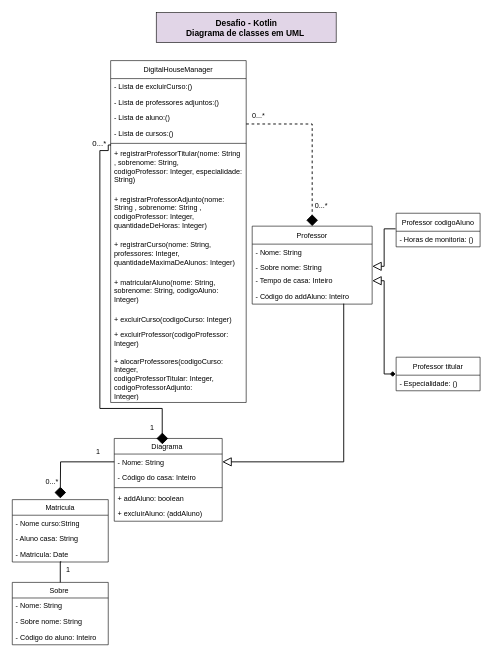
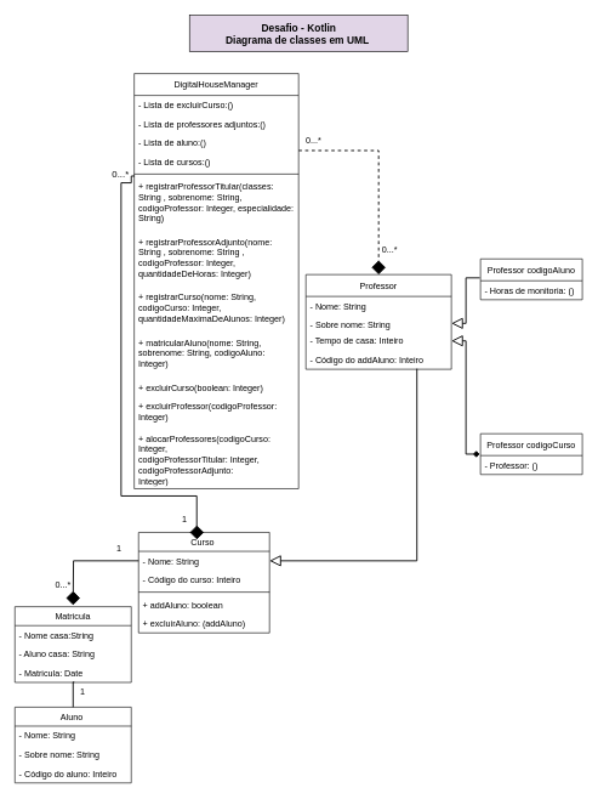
- <mxCell id="31" value="+ registrarProfessorTitular(nome: String , sobrenome: String,&#10;codigoProfessor: Integer, especialidade: String) " style="text;strokeColor=none;fillColor=none;align=left;verticalAlign=top;spacingLeft=4;spacingRight=4;overflow=hidden;rotatable=0;points=[[0,0.5],[1,0.5]];portConstraint=eastwest;whiteSpace=wrap;" parent="25" vertex="1"><mxGeometry y="142" width="226" height="76" as="geometry" /></mxCell>
+ <mxCell id="31" value="+ registrarProfessorTitular(classes: String , sobrenome: String,&#10;codigoProfessor: Integer, especialidade: String) " style="text;strokeColor=none;fillColor=none;align=left;verticalAlign=top;spacingLeft=4;spacingRight=4;overflow=hidden;rotatable=0;points=[[0,0.5],[1,0.5]];portConstraint=eastwest;whiteSpace=wrap;" parent="25" vertex="1"><mxGeometry y="142" width="226" height="76" as="geometry" /></mxCell>
- <mxCell id="33" value="+ registrarCurso(nome: String, professores: Integer,&#10;quantidadeMaximaDeAlunos: Integer)" style="text;strokeColor=none;fillColor=none;align=left;verticalAlign=top;spacingLeft=4;spacingRight=4;overflow=hidden;rotatable=0;points=[[0,0.5],[1,0.5]];portConstraint=eastwest;whiteSpace=wrap;" parent="25" vertex="1"><mxGeometry y="294" width="226" height="62" as="geometry" /></mxCell>
+ <mxCell id="33" value="+ registrarCurso(nome: String, codigoCurso: Integer,&#10;quantidadeMaximaDeAlunos: Integer)" style="text;strokeColor=none;fillColor=none;align=left;verticalAlign=top;spacingLeft=4;spacingRight=4;overflow=hidden;rotatable=0;points=[[0,0.5],[1,0.5]];portConstraint=eastwest;whiteSpace=wrap;" parent="25" vertex="1"><mxGeometry y="294" width="226" height="62" as="geometry" /></mxCell>
- <mxCell id="35" value="+ excluirCurso(codigoCurso: Integer)" style="text;strokeColor=none;fillColor=none;align=left;verticalAlign=top;spacingLeft=4;spacingRight=4;overflow=hidden;rotatable=0;points=[[0,0.5],[1,0.5]];portConstraint=eastwest;" parent="25" vertex="1"><mxGeometry y="418" width="226" height="26" as="geometry" /></mxCell>
+ <mxCell id="35" value="+ excluirCurso(boolean: Integer)" style="text;strokeColor=none;fillColor=none;align=left;verticalAlign=top;spacingLeft=4;spacingRight=4;overflow=hidden;rotatable=0;points=[[0,0.5],[1,0.5]];portConstraint=eastwest;" parent="25" vertex="1"><mxGeometry y="418" width="226" height="26" as="geometry" /></mxCell>
- <mxCell id="17" value="Professor titular" style="swimlane;fontStyle=0;childLayout=stackLayout;horizontal=1;startSize=30;fillColor=none;horizontalStack=0;resizeParent=1;resizeParentMax=0;resizeLast=0;collapsible=1;marginBottom=0;" parent="1" vertex="1"><mxGeometry x="660" y="594.5" width="140" height="56" as="geometry"><mxRectangle x="480" y="110" width="80" height="26" as="alternateBounds" /></mxGeometry></mxCell>
+ <mxCell id="17" value="Professor codigoCurso" style="swimlane;fontStyle=0;childLayout=stackLayout;horizontal=1;startSize=30;fillColor=none;horizontalStack=0;resizeParent=1;resizeParentMax=0;resizeLast=0;collapsible=1;marginBottom=0;" parent="1" vertex="1"><mxGeometry x="660" y="594.5" width="140" height="56" as="geometry"><mxRectangle x="480" y="110" width="80" height="26" as="alternateBounds" /></mxGeometry></mxCell>
- <mxCell id="18" value="- Especialidade: () " style="text;strokeColor=none;fillColor=none;align=left;verticalAlign=top;spacingLeft=4;spacingRight=4;overflow=hidden;rotatable=0;points=[[0,0.5],[1,0.5]];portConstraint=eastwest;" parent="17" vertex="1"><mxGeometry y="30" width="140" height="26" as="geometry" /></mxCell>
+ <mxCell id="18" value="- Professor: () " style="text;strokeColor=none;fillColor=none;align=left;verticalAlign=top;spacingLeft=4;spacingRight=4;overflow=hidden;rotatable=0;points=[[0,0.5],[1,0.5]];portConstraint=eastwest;" parent="17" vertex="1"><mxGeometry y="30" width="140" height="26" as="geometry" /></mxCell>
- <mxCell id="6" value="Diagrama " style="swimlane;fontStyle=0;childLayout=stackLayout;horizontal=1;startSize=26;fillColor=none;horizontalStack=0;resizeParent=1;resizeParentMax=0;resizeLast=0;collapsible=1;marginBottom=0;" parent="1" vertex="1"><mxGeometry x="190" y="730" width="180" height="138" as="geometry" /></mxCell>
+ <mxCell id="6" value="Curso " style="swimlane;fontStyle=0;childLayout=stackLayout;horizontal=1;startSize=26;fillColor=none;horizontalStack=0;resizeParent=1;resizeParentMax=0;resizeLast=0;collapsible=1;marginBottom=0;" parent="1" vertex="1"><mxGeometry x="190" y="730" width="180" height="138" as="geometry" /></mxCell>
- <mxCell id="8" value="- Código do casa: Inteiro" style="text;strokeColor=none;fillColor=none;align=left;verticalAlign=top;spacingLeft=4;spacingRight=4;overflow=hidden;rotatable=0;points=[[0,0.5],[1,0.5]];portConstraint=eastwest;" parent="6" vertex="1"><mxGeometry y="52" width="180" height="26" as="geometry" /></mxCell>
+ <mxCell id="8" value="- Código do curso: Inteiro" style="text;strokeColor=none;fillColor=none;align=left;verticalAlign=top;spacingLeft=4;spacingRight=4;overflow=hidden;rotatable=0;points=[[0,0.5],[1,0.5]];portConstraint=eastwest;" parent="6" vertex="1"><mxGeometry y="52" width="180" height="26" as="geometry" /></mxCell>
- <mxCell id="49" value="- Nome curso:String" style="text;strokeColor=none;fillColor=none;align=left;verticalAlign=top;spacingLeft=4;spacingRight=4;overflow=hidden;rotatable=0;points=[[0,0.5],[1,0.5]];portConstraint=eastwest;" parent="48" vertex="1"><mxGeometry y="26" width="160" height="26" as="geometry" /></mxCell>
+ <mxCell id="49" value="- Nome casa:String" style="text;strokeColor=none;fillColor=none;align=left;verticalAlign=top;spacingLeft=4;spacingRight=4;overflow=hidden;rotatable=0;points=[[0,0.5],[1,0.5]];portConstraint=eastwest;" parent="48" vertex="1"><mxGeometry y="26" width="160" height="26" as="geometry" /></mxCell>
- <mxCell id="2" value="Sobre " style="swimlane;fontStyle=0;childLayout=stackLayout;horizontal=1;startSize=26;fillColor=none;horizontalStack=0;resizeParent=1;resizeParentMax=0;resizeLast=0;collapsible=1;marginBottom=0;" parent="1" vertex="1"><mxGeometry x="20" y="970" width="160" height="104" as="geometry" /></mxCell>
+ <mxCell id="2" value="Aluno " style="swimlane;fontStyle=0;childLayout=stackLayout;horizontal=1;startSize=26;fillColor=none;horizontalStack=0;resizeParent=1;resizeParentMax=0;resizeLast=0;collapsible=1;marginBottom=0;" parent="1" vertex="1"><mxGeometry x="20" y="970" width="160" height="104" as="geometry" /></mxCell>
